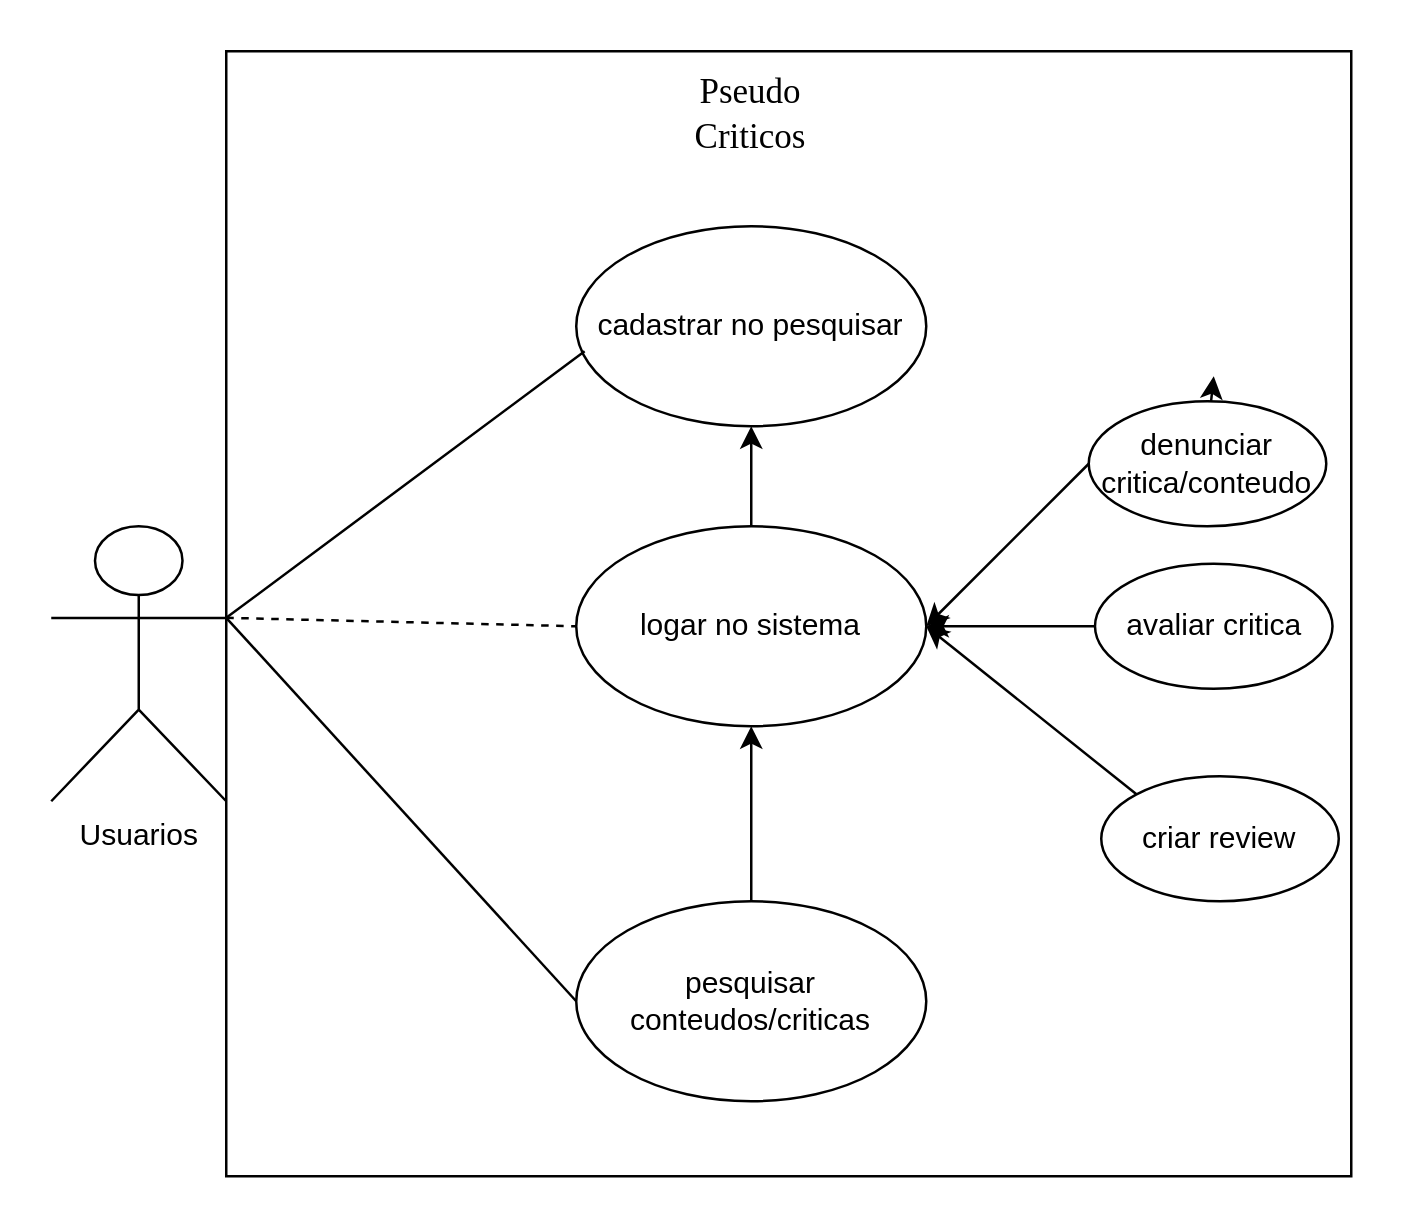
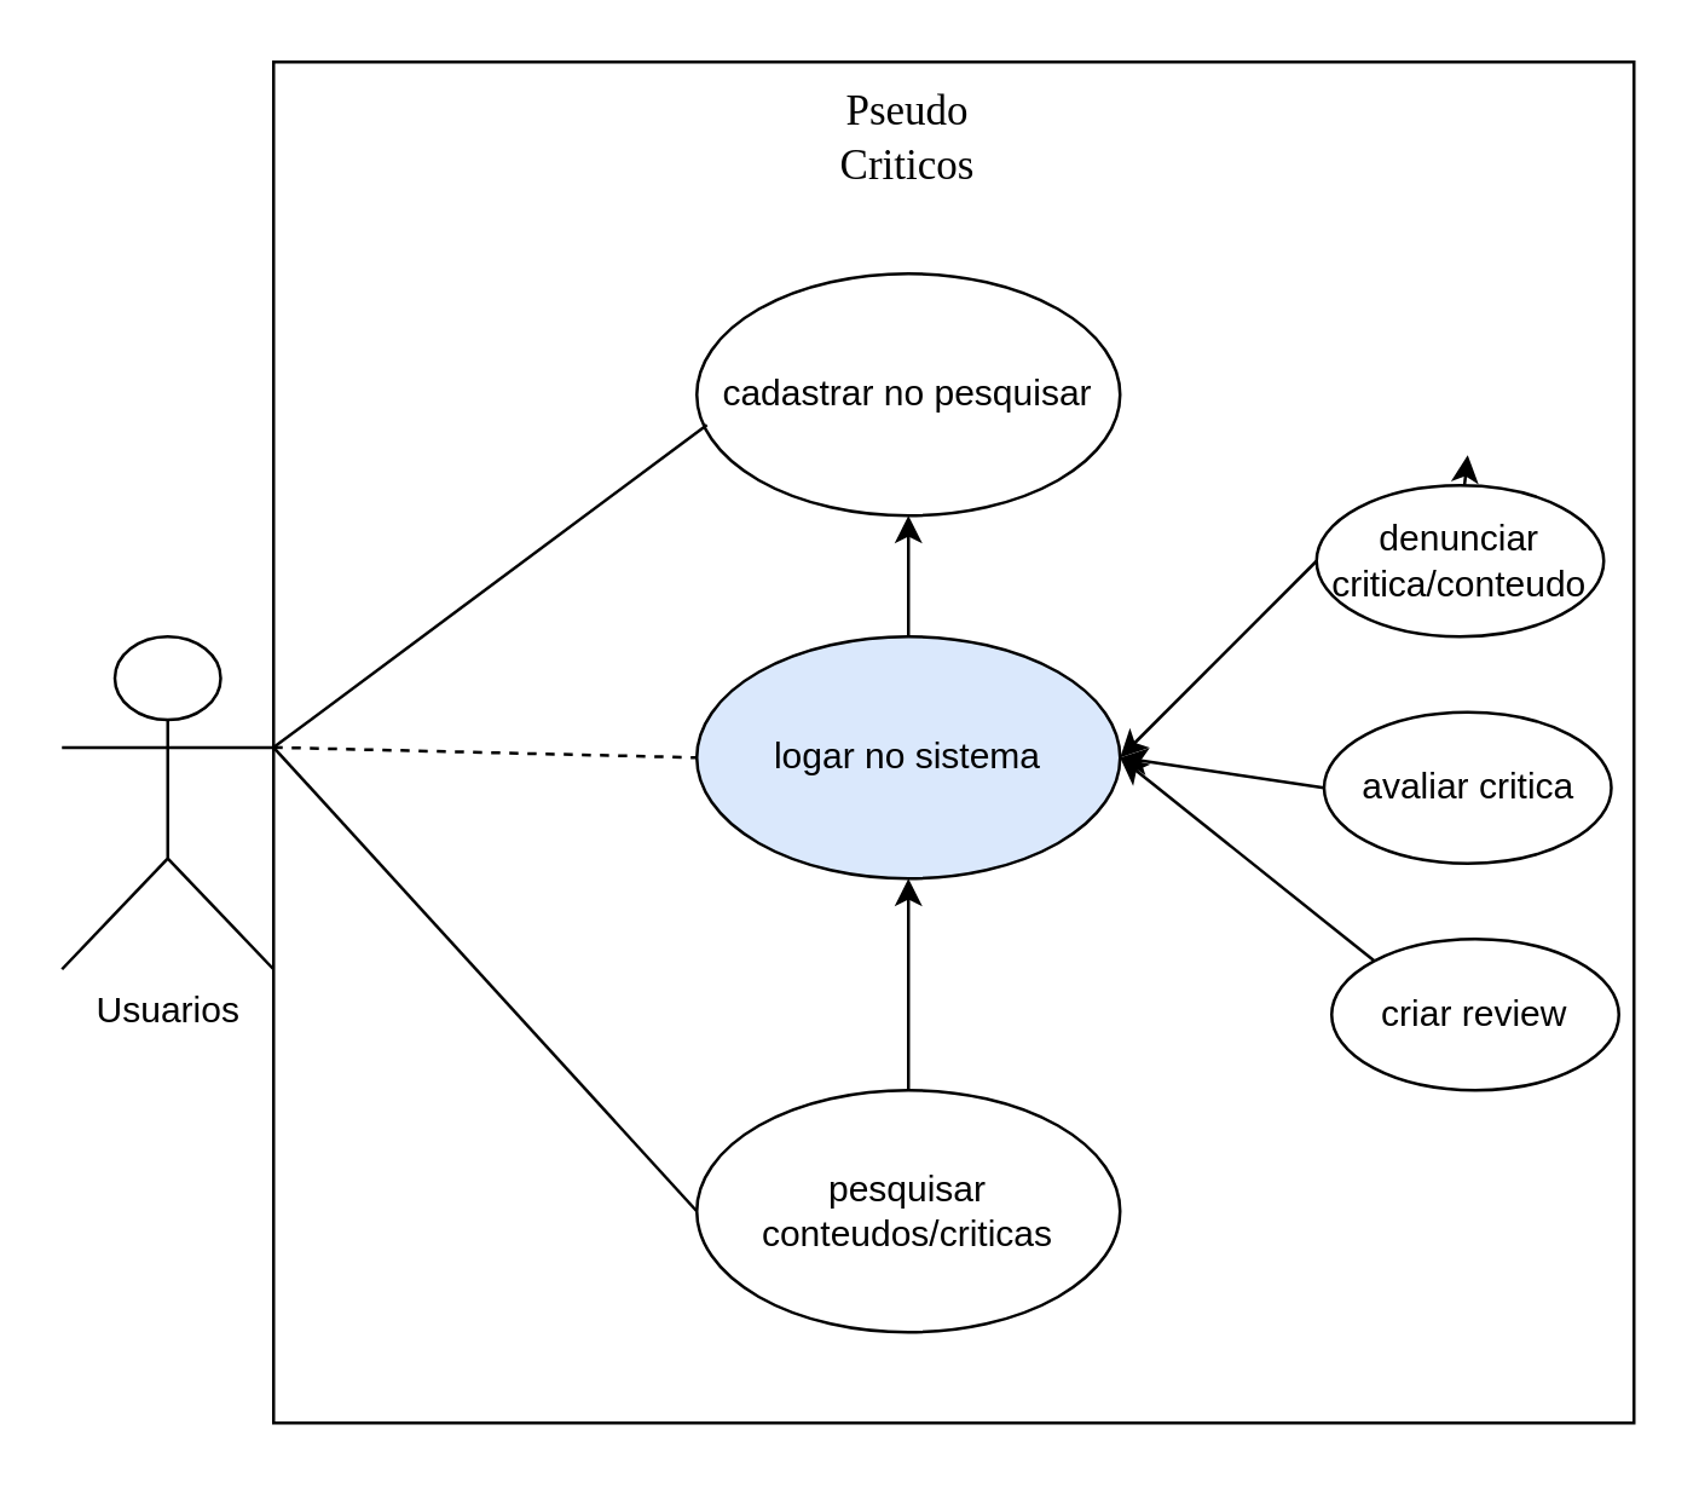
- <mxCell id="4" value="logar no sistema" style="ellipse;whiteSpace=wrap;html=1;" vertex="1" parent="1"><mxGeometry x="230" y="210" width="140" height="80" as="geometry" /></mxCell>
+ <mxCell id="4" value="logar no sistema" style="ellipse;whiteSpace=wrap;html=1;fillColor=#dae8fc;" vertex="1" parent="1"><mxGeometry x="230" y="210" width="140" height="80" as="geometry" /></mxCell>
- <mxCell id="10" value="avaliar critica" style="ellipse;whiteSpace=wrap;html=1;" vertex="1" parent="1"><mxGeometry x="437.5" y="225" width="95" height="50" as="geometry" /></mxCell>
+ <mxCell id="10" value="avaliar critica" style="ellipse;whiteSpace=wrap;html=1;" vertex="1" parent="1"><mxGeometry x="437.5" y="235" width="95" height="50" as="geometry" /></mxCell>
